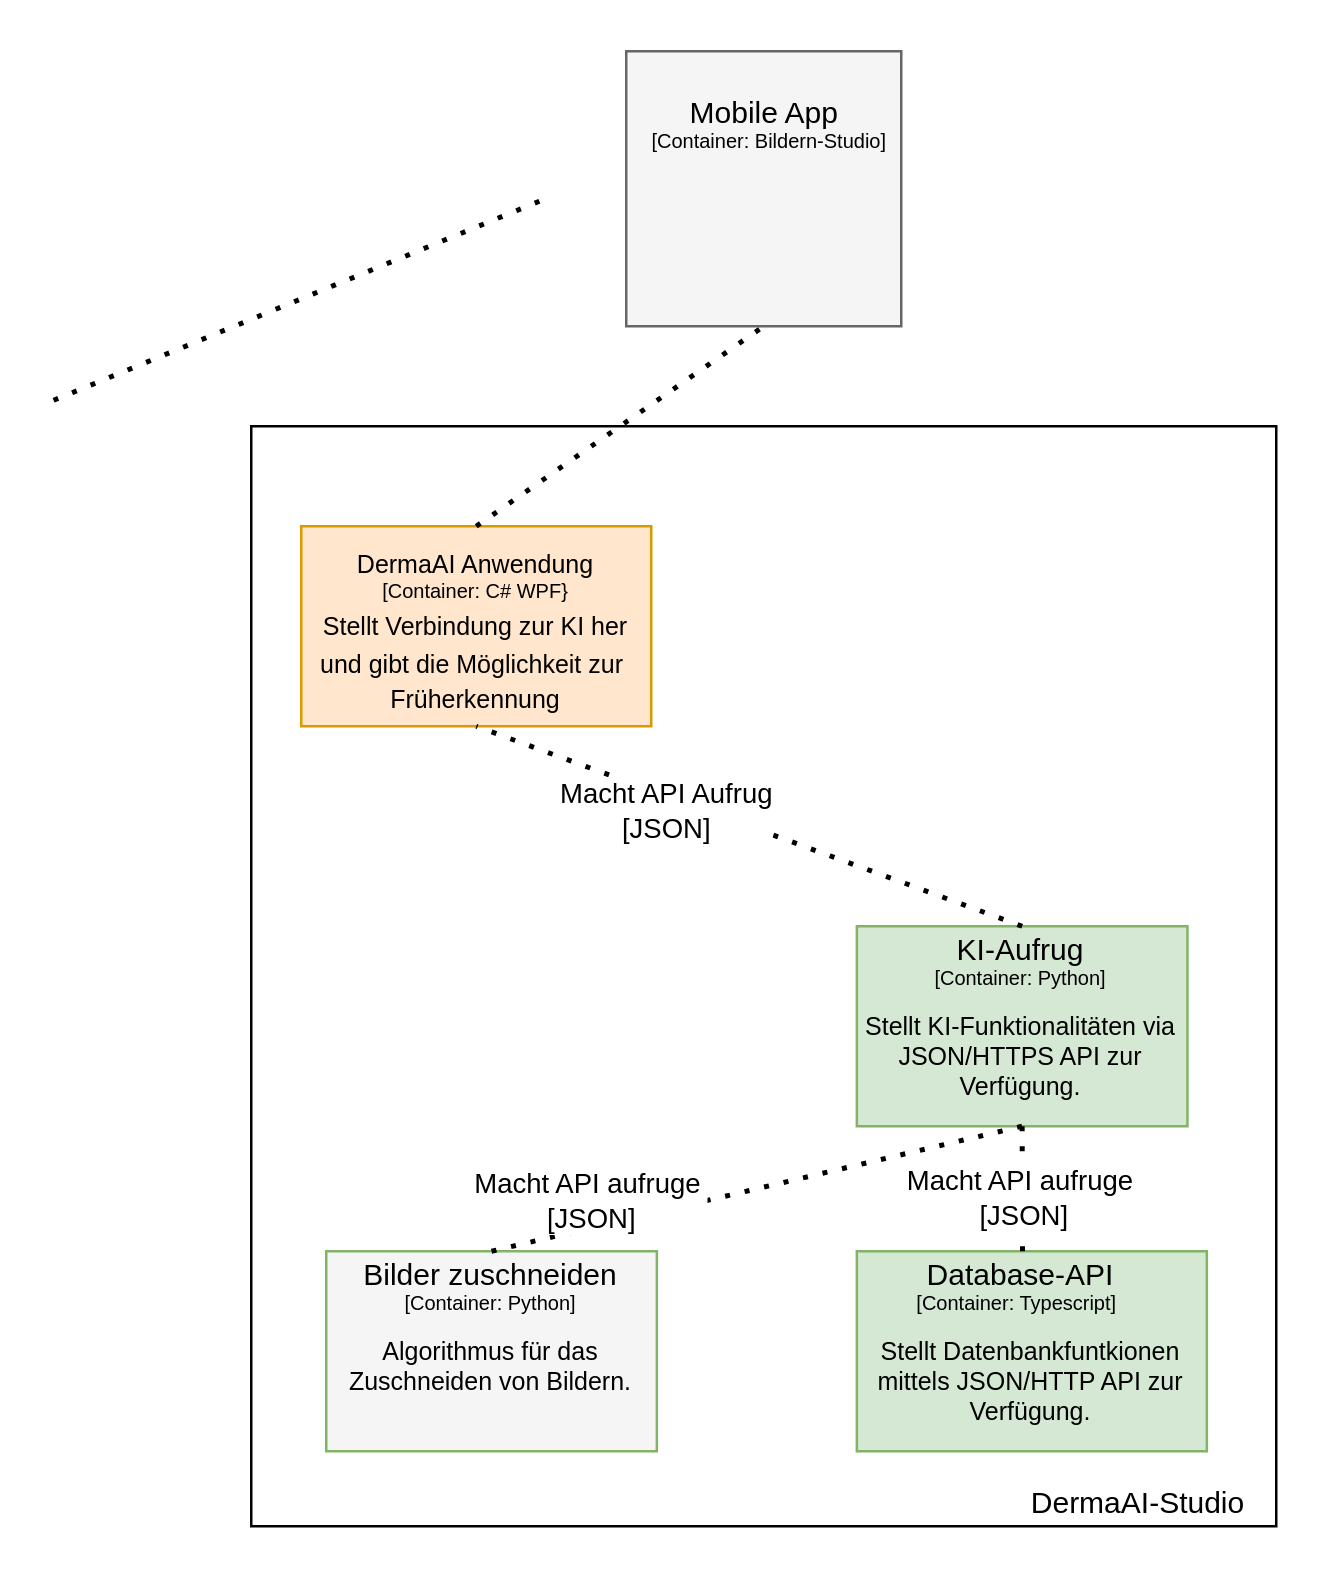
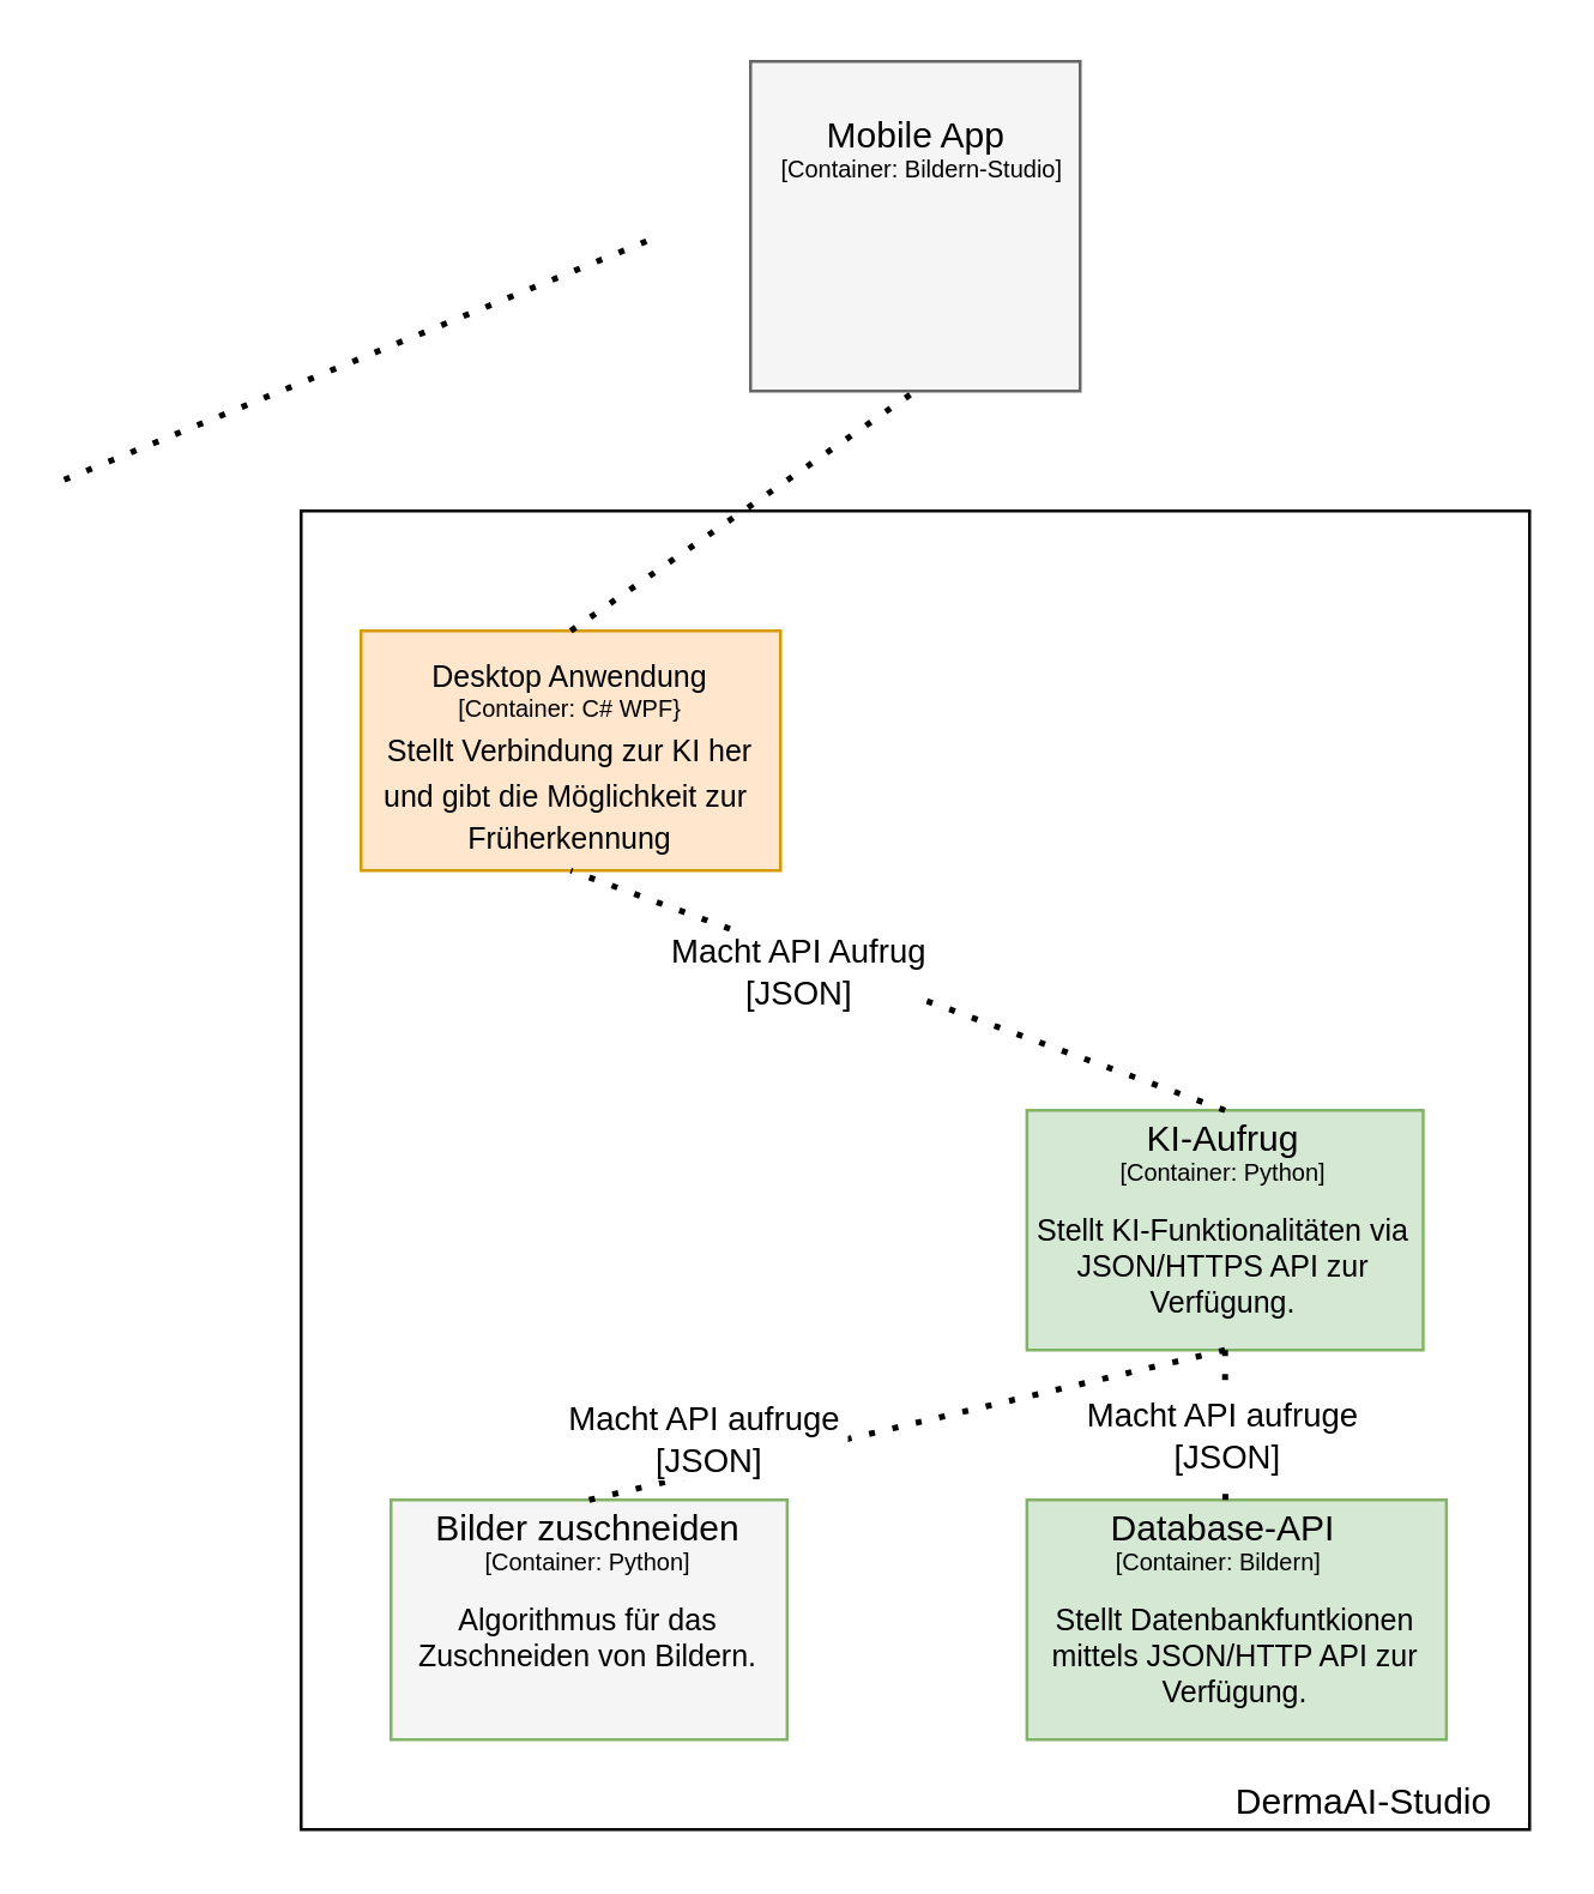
- <mxCell id="9" value="&lt;font size=&quot;1&quot;&gt;DermaAI Anwendung&lt;/font&gt;" style="text;html=1;align=center;verticalAlign=middle;whiteSpace=wrap;rounded=0;fontSize=9;" vertex="1" parent="1"><mxGeometry x="120" y="210" width="140" height="30" as="geometry" /></mxCell>
+ <mxCell id="9" value="&lt;font size=&quot;1&quot;&gt;Desktop Anwendung&lt;/font&gt;" style="text;html=1;align=center;verticalAlign=middle;whiteSpace=wrap;rounded=0;fontSize=9;" vertex="1" parent="1"><mxGeometry x="120" y="210" width="140" height="30" as="geometry" /></mxCell>
- <mxCell id="17" value="&lt;font style=&quot;font-size: 8px;&quot;&gt;[Container: Typescript]&lt;/font&gt;" style="text;html=1;align=center;verticalAlign=middle;whiteSpace=wrap;rounded=0;" vertex="1" parent="1"><mxGeometry x="364.81" y="510" width="83.49" height="20" as="geometry" /></mxCell>
+ <mxCell id="17" value="&lt;font style=&quot;font-size: 8px;&quot;&gt;[Container: Bildern]&lt;/font&gt;" style="text;html=1;align=center;verticalAlign=middle;whiteSpace=wrap;rounded=0;" vertex="1" parent="1"><mxGeometry x="364.81" y="510" width="83.49" height="20" as="geometry" /></mxCell>
